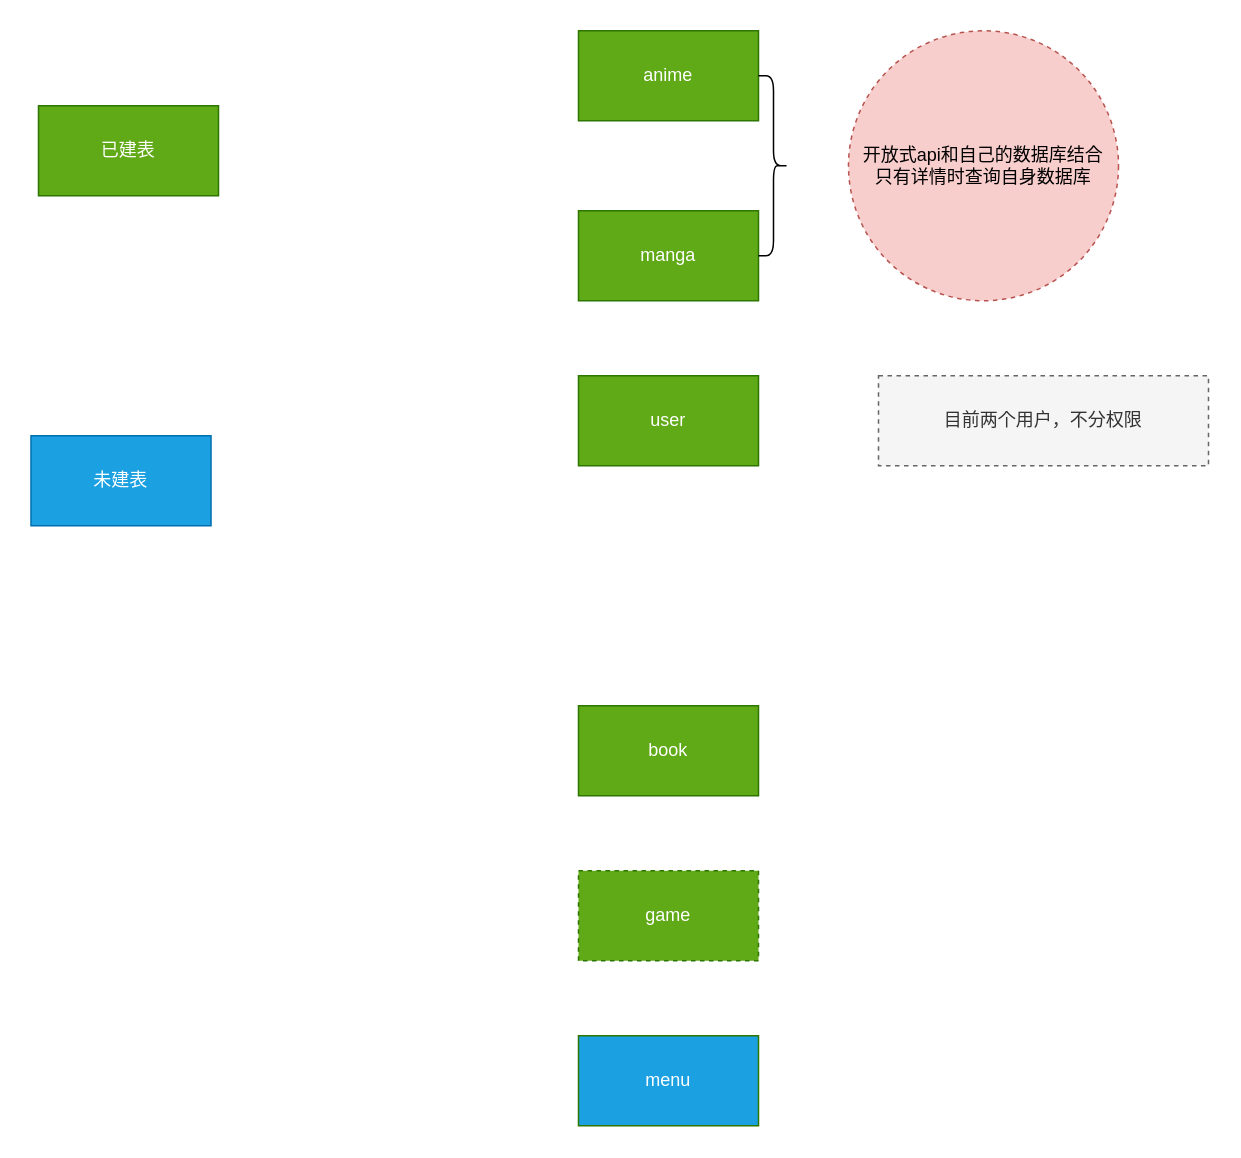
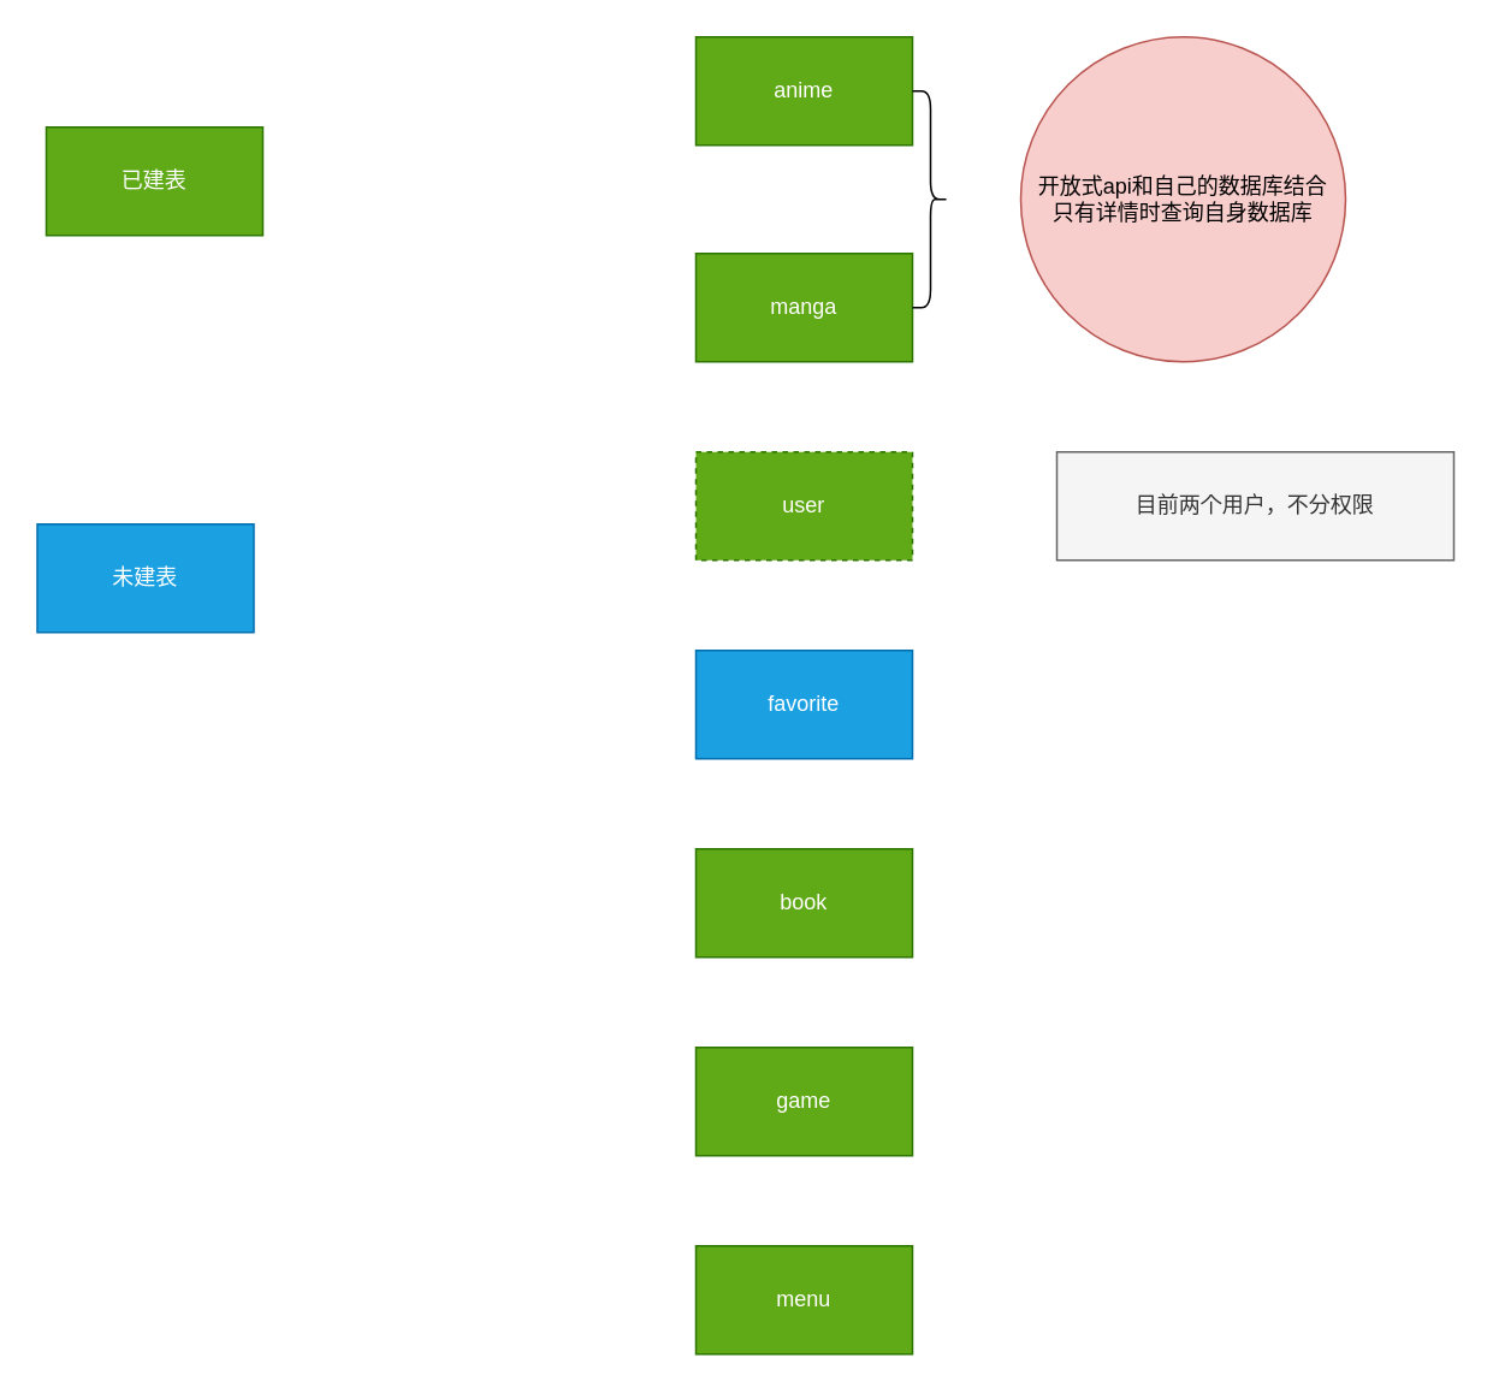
- <mxCell id="8" value="开放式api和自己的数据库结合&lt;br&gt;只有详情时查询自身数据库" style="ellipse;whiteSpace=wrap;html=1;aspect=fixed;fillColor=#f8cecc;strokeColor=#b85450;dashed=1;" parent="1" vertex="1"><mxGeometry x="565" y="20" width="180" height="180" as="geometry" /></mxCell>
+ <mxCell id="8" value="开放式api和自己的数据库结合&lt;br&gt;只有详情时查询自身数据库" style="ellipse;whiteSpace=wrap;html=1;aspect=fixed;fillColor=#f8cecc;strokeColor=#b85450;" parent="1" vertex="1"><mxGeometry x="565" y="20" width="180" height="180" as="geometry" /></mxCell>
- <mxCell id="4" value="user" style="rounded=0;whiteSpace=wrap;html=1;fillColor=#60a917;fontColor=#ffffff;strokeColor=#2D7600;" parent="1" vertex="1"><mxGeometry x="385" y="250" width="120" height="60" as="geometry" /></mxCell>
+ <mxCell id="4" value="user" style="rounded=0;whiteSpace=wrap;html=1;fillColor=#60a917;fontColor=#ffffff;strokeColor=#2D7600;dashed=1;" parent="1" vertex="1"><mxGeometry x="385" y="250" width="120" height="60" as="geometry" /></mxCell>
- <mxCell id="10" value="目前两个用户，不分权限" style="rounded=0;whiteSpace=wrap;html=1;fillColor=#f5f5f5;fontColor=#333333;strokeColor=#666666;dashed=1;" parent="1" vertex="1"><mxGeometry x="585" y="250" width="220" height="60" as="geometry" /></mxCell>
+ <mxCell id="10" value="目前两个用户，不分权限" style="rounded=0;whiteSpace=wrap;html=1;fillColor=#f5f5f5;fontColor=#333333;strokeColor=#666666;" parent="1" vertex="1"><mxGeometry x="585" y="250" width="220" height="60" as="geometry" /></mxCell>
+ <mxCell id="5" value="favorite" style="rounded=0;whiteSpace=wrap;html=1;fillColor=#1ba1e2;strokeColor=#006EAF;fontColor=#ffffff;" parent="1" vertex="1"><mxGeometry x="385" y="360" width="120" height="60" as="geometry" /></mxCell>
- <mxCell id="12" value="game" style="rounded=0;whiteSpace=wrap;html=1;fillColor=#60a917;strokeColor=#2D7600;fontColor=#ffffff;dashed=1;" parent="1" vertex="1"><mxGeometry x="385" y="580" width="120" height="60" as="geometry" /></mxCell>
+ <mxCell id="12" value="game" style="rounded=0;whiteSpace=wrap;html=1;fillColor=#60a917;strokeColor=#2D7600;fontColor=#ffffff;" parent="1" vertex="1"><mxGeometry x="385" y="580" width="120" height="60" as="geometry" /></mxCell>
- <mxCell id="13" value="menu" style="rounded=0;whiteSpace=wrap;html=1;fillColor=#1ba1e2;strokeColor=#2D7600;fontColor=#ffffff;" vertex="1" parent="1"><mxGeometry x="385" y="690" width="120" height="60" as="geometry" /></mxCell>
+ <mxCell id="13" value="menu" style="rounded=0;whiteSpace=wrap;html=1;fillColor=#60a917;strokeColor=#2D7600;fontColor=#ffffff;" vertex="1" parent="1"><mxGeometry x="385" y="690" width="120" height="60" as="geometry" /></mxCell>
